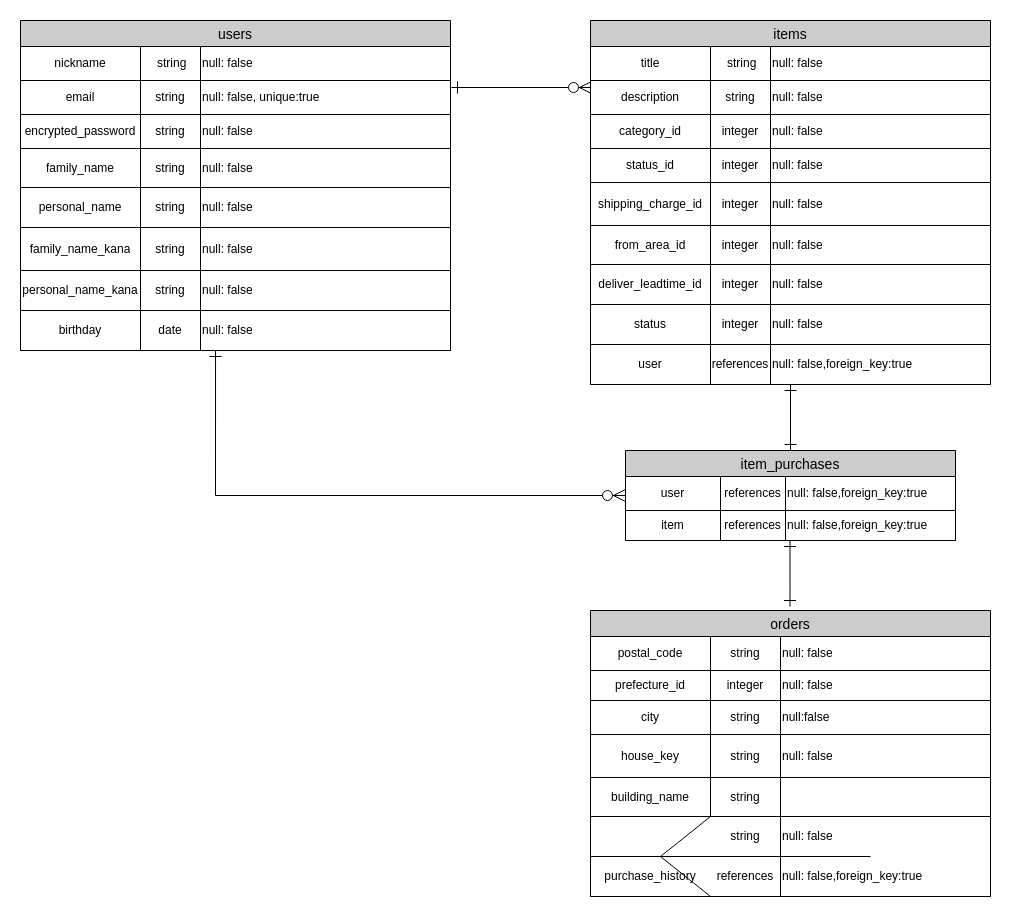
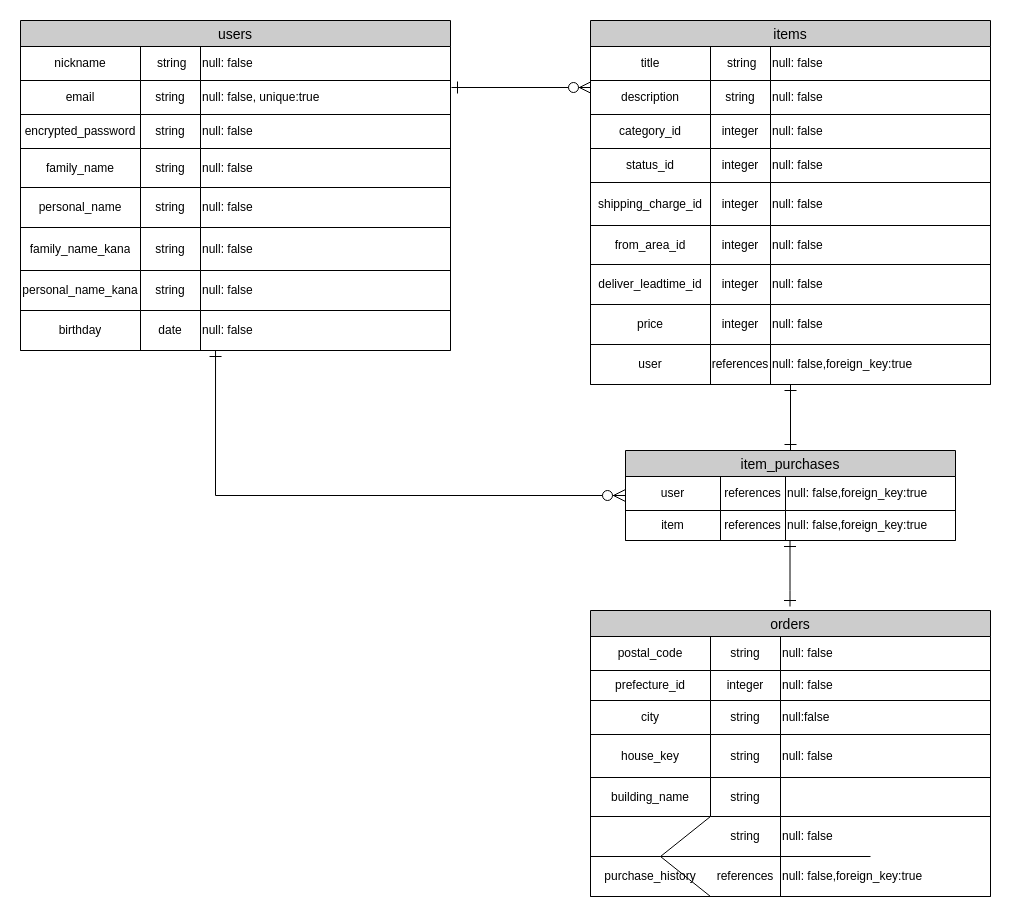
- <mxCell id="34" value="status" style="shape=partialRectangle;html=1;whiteSpace=wrap;connectable=0;overflow=hidden;fillColor=none;top=0;left=0;bottom=0;right=0;fontColor=#000000;" parent="33" vertex="1"><mxGeometry width="120" height="40" as="geometry" /></mxCell>
+ <mxCell id="34" value="price" style="shape=partialRectangle;html=1;whiteSpace=wrap;connectable=0;overflow=hidden;fillColor=none;top=0;left=0;bottom=0;right=0;fontColor=#000000;" parent="33" vertex="1"><mxGeometry width="120" height="40" as="geometry" /></mxCell>
